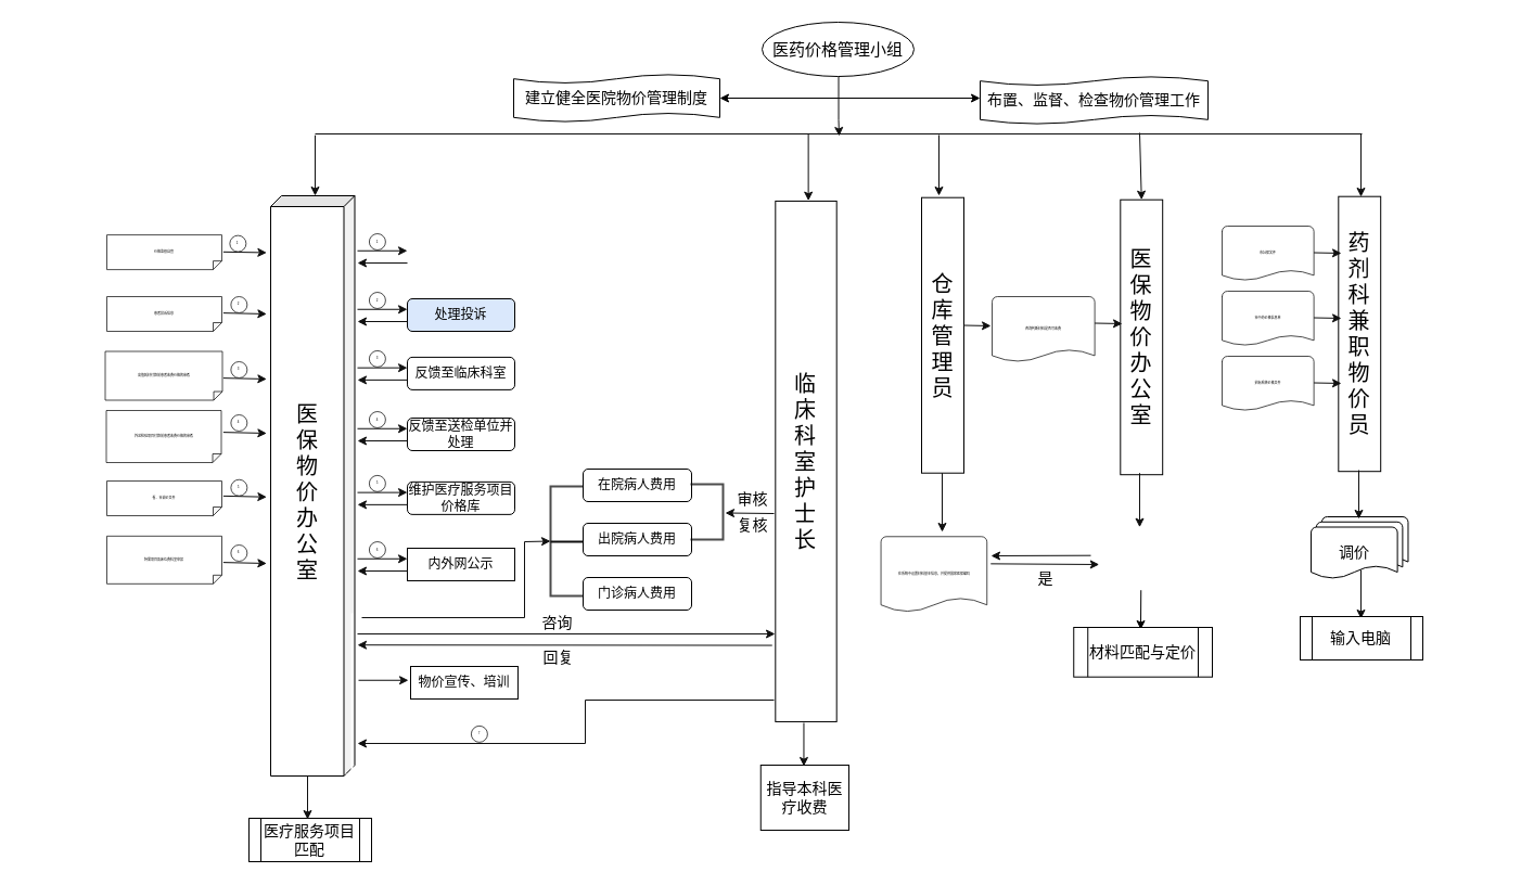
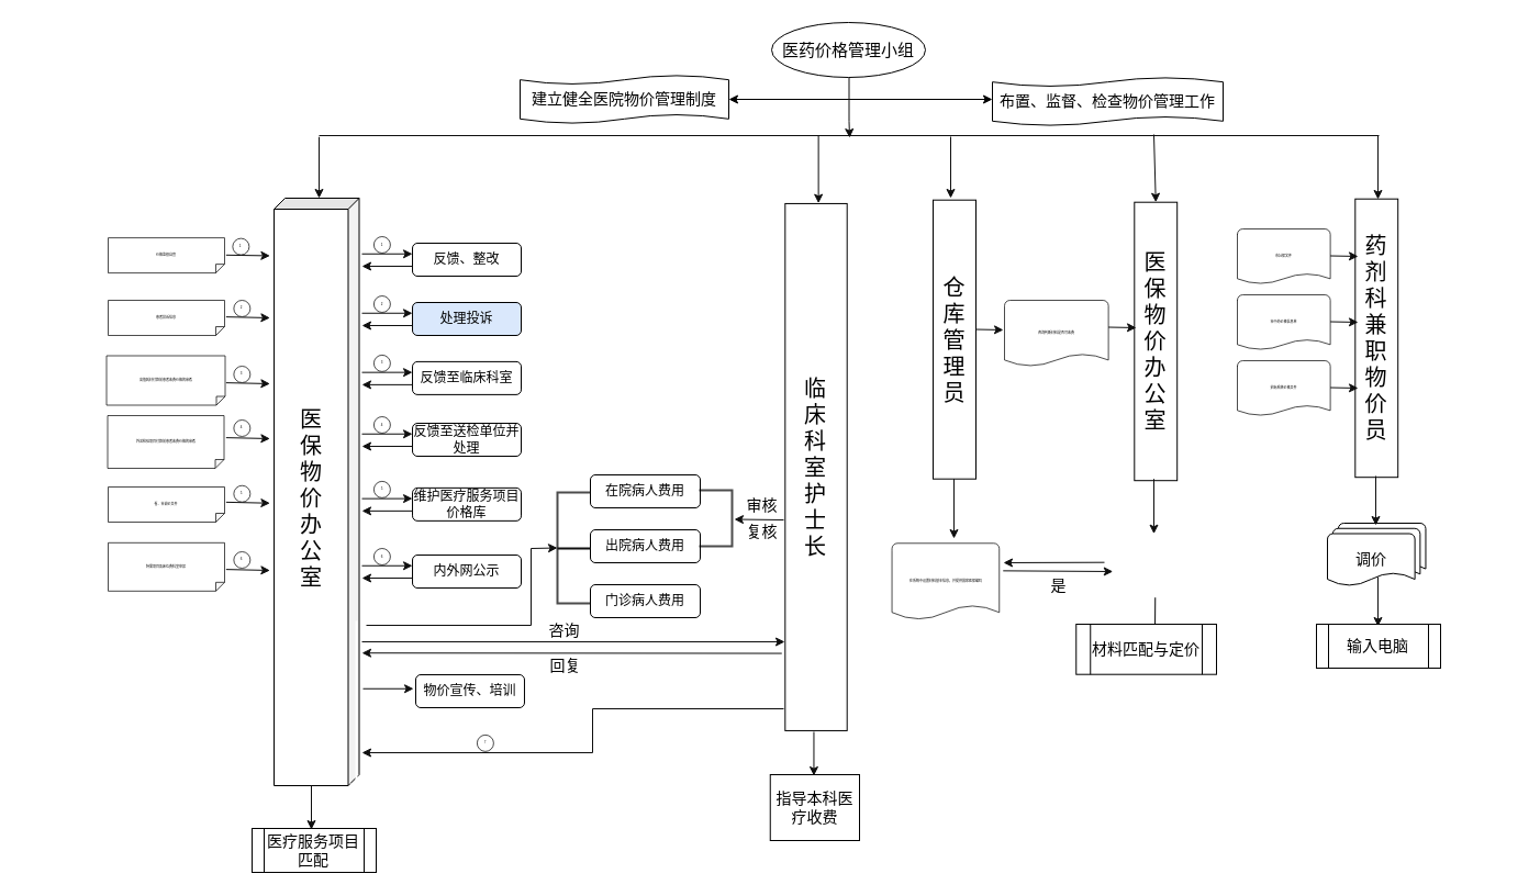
+ <mxCell id="55" value="反馈、整改" style="rounded=1;whiteSpace=wrap;html=1;fontSize=12;glass=0;strokeWidth=1;shadow=0;" parent="54" vertex="1"><mxGeometry x="46.032" width="98.968" height="30" as="geometry" /></mxCell>
- <mxCell id="105" value="内外网公示" style="whiteSpace=wrap;html=1;fontSize=12;glass=0;strokeWidth=1;shadow=0;rounded=0;" parent="104" vertex="1"><mxGeometry x="46.032" width="98.968" height="30" as="geometry" /></mxCell>
+ <mxCell id="105" value="内外网公示" style="rounded=1;whiteSpace=wrap;html=1;fontSize=12;glass=0;strokeWidth=1;shadow=0;" parent="104" vertex="1"><mxGeometry x="46.032" width="98.968" height="30" as="geometry" /></mxCell>
- <mxCell id="49" value="材料匹配与定价" style="shape=process;whiteSpace=wrap;html=1;backgroundOutline=1;rounded=0;shadow=0;sketch=0;fontSize=14;strokeWidth=1;align=center;verticalAlign=middle;" vertex="1" parent="35"><mxGeometry x="136.25" y="394.3" width="127.75" height="45.7" as="geometry" /></mxCell>
+ <mxCell id="49" value="材料匹配与定价" style="shape=process;whiteSpace=wrap;html=1;backgroundOutline=1;rounded=0;shadow=0;sketch=0;fontSize=14;strokeWidth=1;align=center;verticalAlign=middle;" vertex="1" parent="35"><mxGeometry x="126.25" y="384.3" width="127.75" height="45.7" as="geometry" /></mxCell>
- <mxCell id="52" value="物价宣传、培训" style="whiteSpace=wrap;html=1;fontSize=12;glass=0;strokeWidth=1;shadow=0;rounded=0;" parent="50" vertex="1"><mxGeometry x="284.002" y="434" width="98.968" height="30" as="geometry" /></mxCell>
+ <mxCell id="52" value="物价宣传、培训" style="rounded=1;whiteSpace=wrap;html=1;fontSize=12;glass=0;strokeWidth=1;shadow=0;" parent="50" vertex="1"><mxGeometry x="284.002" y="434" width="98.968" height="30" as="geometry" /></mxCell>
